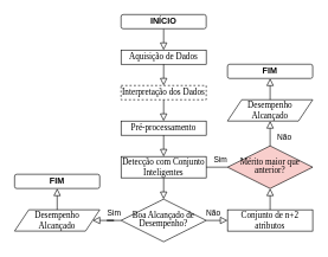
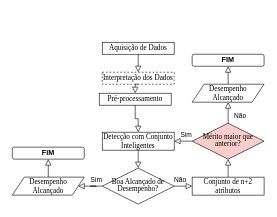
- <mxCell id="4" value="INÍCIO" style="rounded=1;whiteSpace=wrap;html=1;fontSize=12;glass=0;strokeWidth=1;shadow=0;fontStyle=1" parent="1" vertex="1"><mxGeometry x="170" y="20" width="120" height="20" as="geometry" /></mxCell>
- <mxCell id="2" value="" style="rounded=0;html=1;jettySize=auto;orthogonalLoop=1;fontSize=11;endArrow=block;endFill=0;endSize=8;strokeWidth=1;shadow=0;labelBackgroundColor=none;edgeStyle=orthogonalEdgeStyle;exitX=0.5;exitY=1;exitDx=0;exitDy=0;entryX=0.5;entryY=0;entryDx=0;entryDy=0;" parent="1" source="4" target="5" edge="1"><mxGeometry relative="1" as="geometry" /></mxCell>
- <mxCell id="7" value="&lt;font face=&quot;Garamond&quot;&gt;Pré-processamento&lt;/font&gt;" style="rounded=0;whiteSpace=wrap;html=1;" parent="1" vertex="1"><mxGeometry x="170" y="170" width="120" height="20" as="geometry" /></mxCell>
+ <mxCell id="7" value="&lt;font face=&quot;Garamond&quot;&gt;Pré-processamento&lt;/font&gt;" style="rounded=0;whiteSpace=wrap;html=1;" parent="1" vertex="1"><mxGeometry x="165" y="155" width="120" height="20" as="geometry" /></mxCell>
- <mxCell id="20" value="Sim" style="rounded=0;html=1;jettySize=auto;orthogonalLoop=1;fontSize=11;endArrow=none;endFill=0;endSize=8;strokeWidth=1;shadow=0;labelBackgroundColor=none;edgeStyle=orthogonalEdgeStyle;exitX=0;exitY=0.5;exitDx=0;exitDy=0;entryX=1;entryY=0.5;entryDx=0;entryDy=0;" parent="1" source="19" target="8" edge="1"><mxGeometry x="-0.333" y="-10" relative="1" as="geometry"><mxPoint x="310" y="250" as="sourcePoint" /><mxPoint x="310" y="280" as="targetPoint" /><mxPoint as="offset" /></mxGeometry></mxCell>
+ <mxCell id="20" value="Sim" style="rounded=0;html=1;jettySize=auto;orthogonalLoop=1;fontSize=11;endArrow=block;endFill=0;endSize=8;strokeWidth=1;shadow=0;labelBackgroundColor=none;edgeStyle=orthogonalEdgeStyle;exitX=0;exitY=0.5;exitDx=0;exitDy=0;entryX=1;entryY=0.5;entryDx=0;entryDy=0;" parent="1" source="19" target="8" edge="1"><mxGeometry x="-0.333" y="-10" relative="1" as="geometry"><mxPoint x="310" y="250" as="sourcePoint" /><mxPoint x="310" y="280" as="targetPoint" /><mxPoint as="offset" /></mxGeometry></mxCell>
